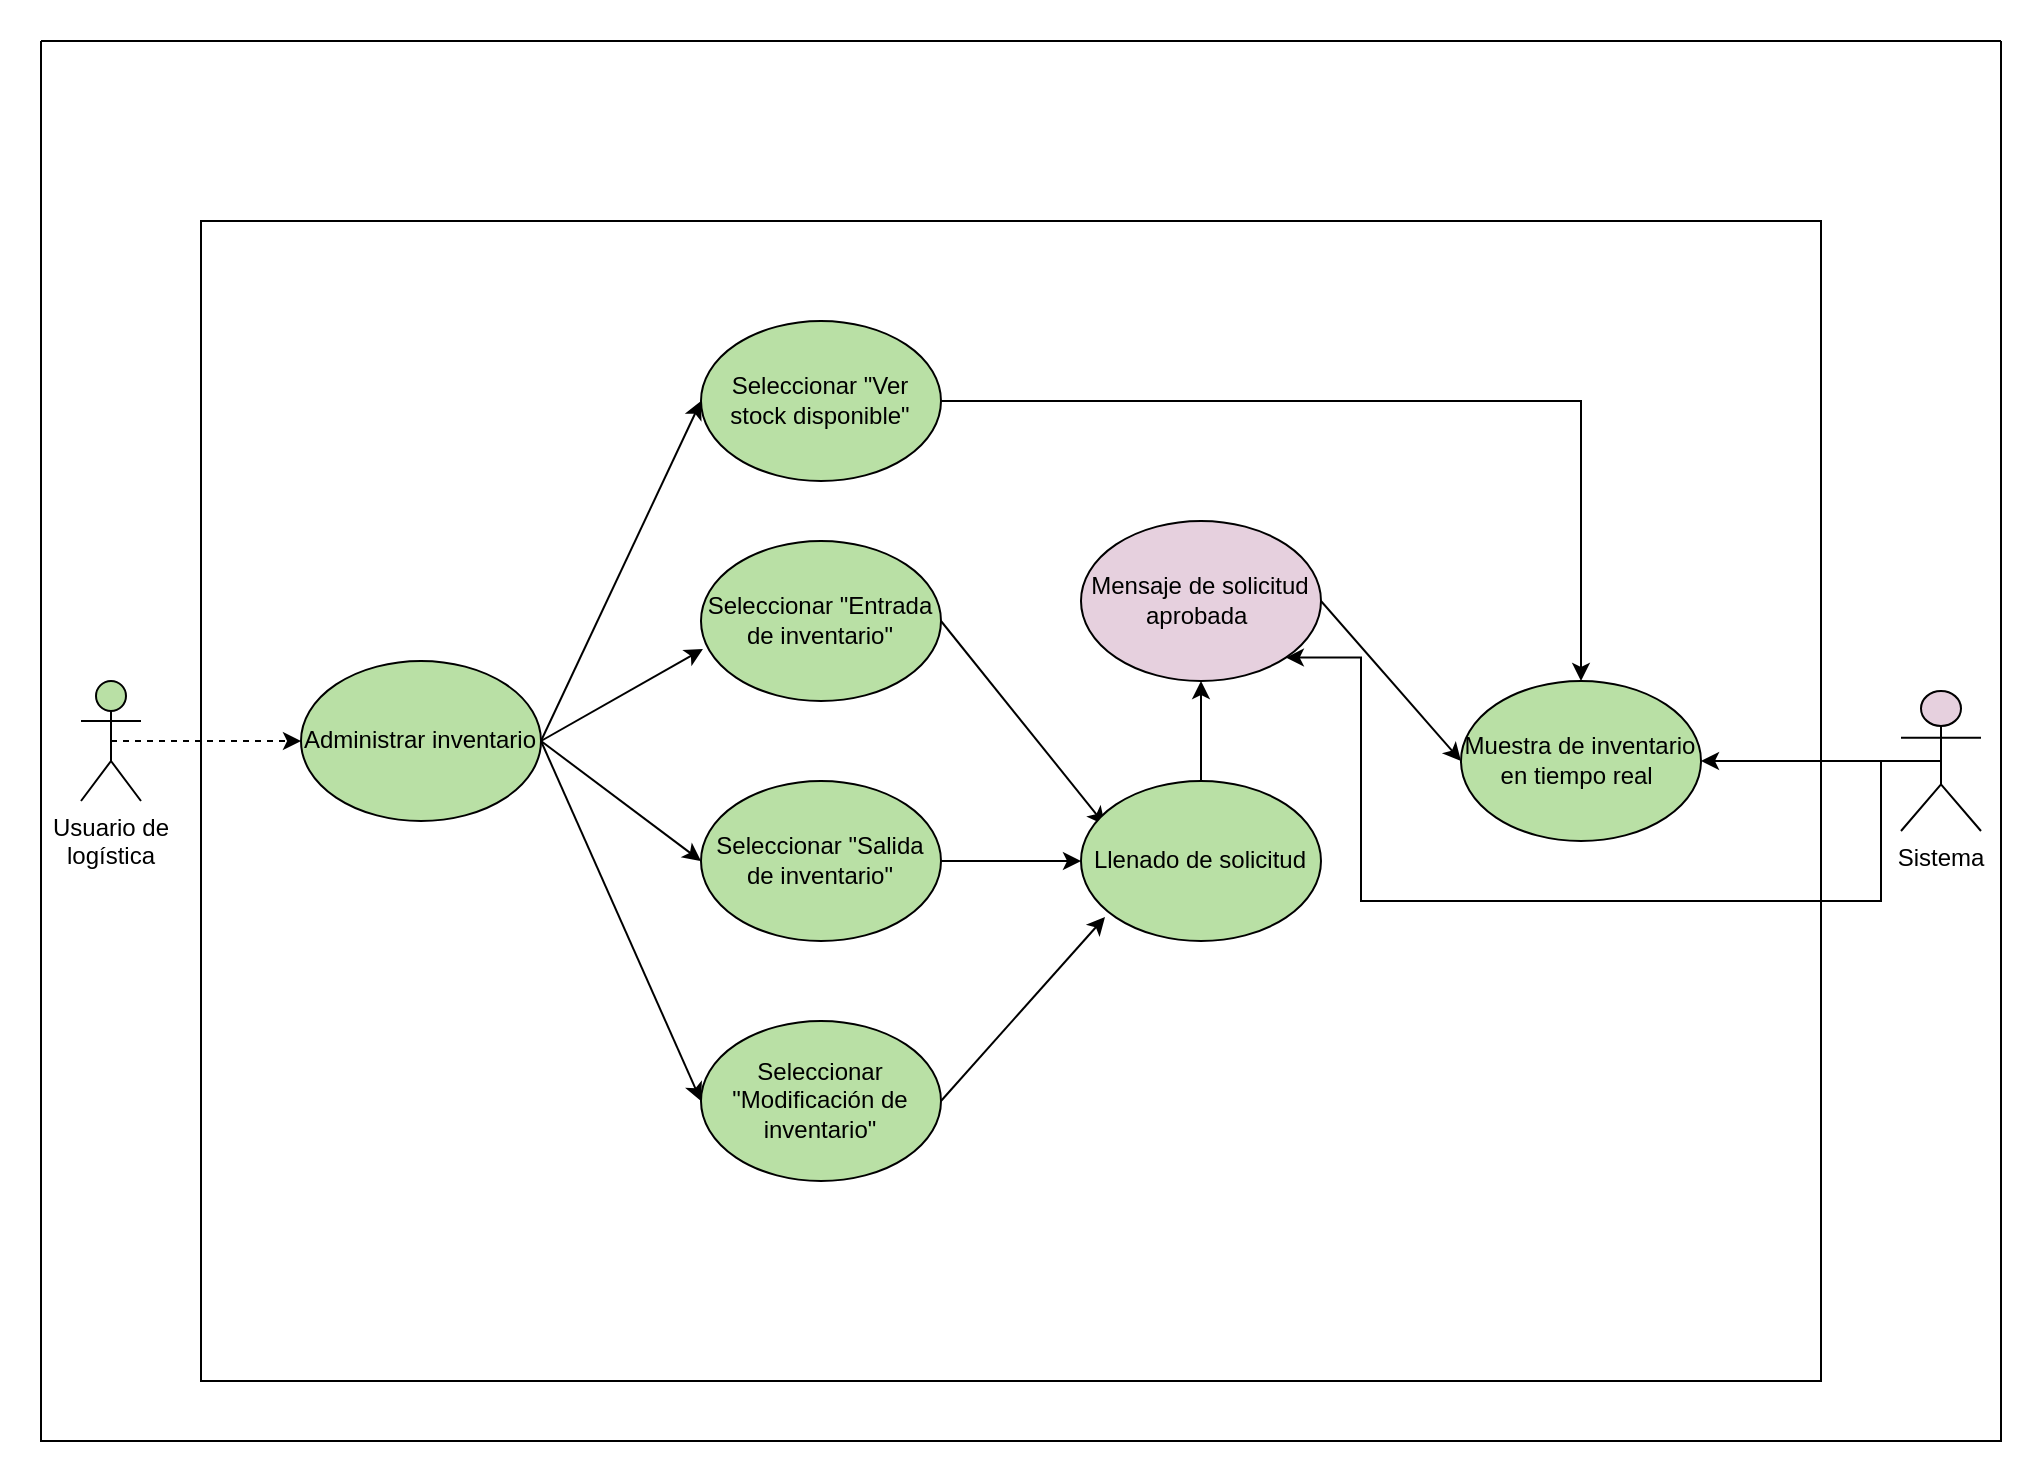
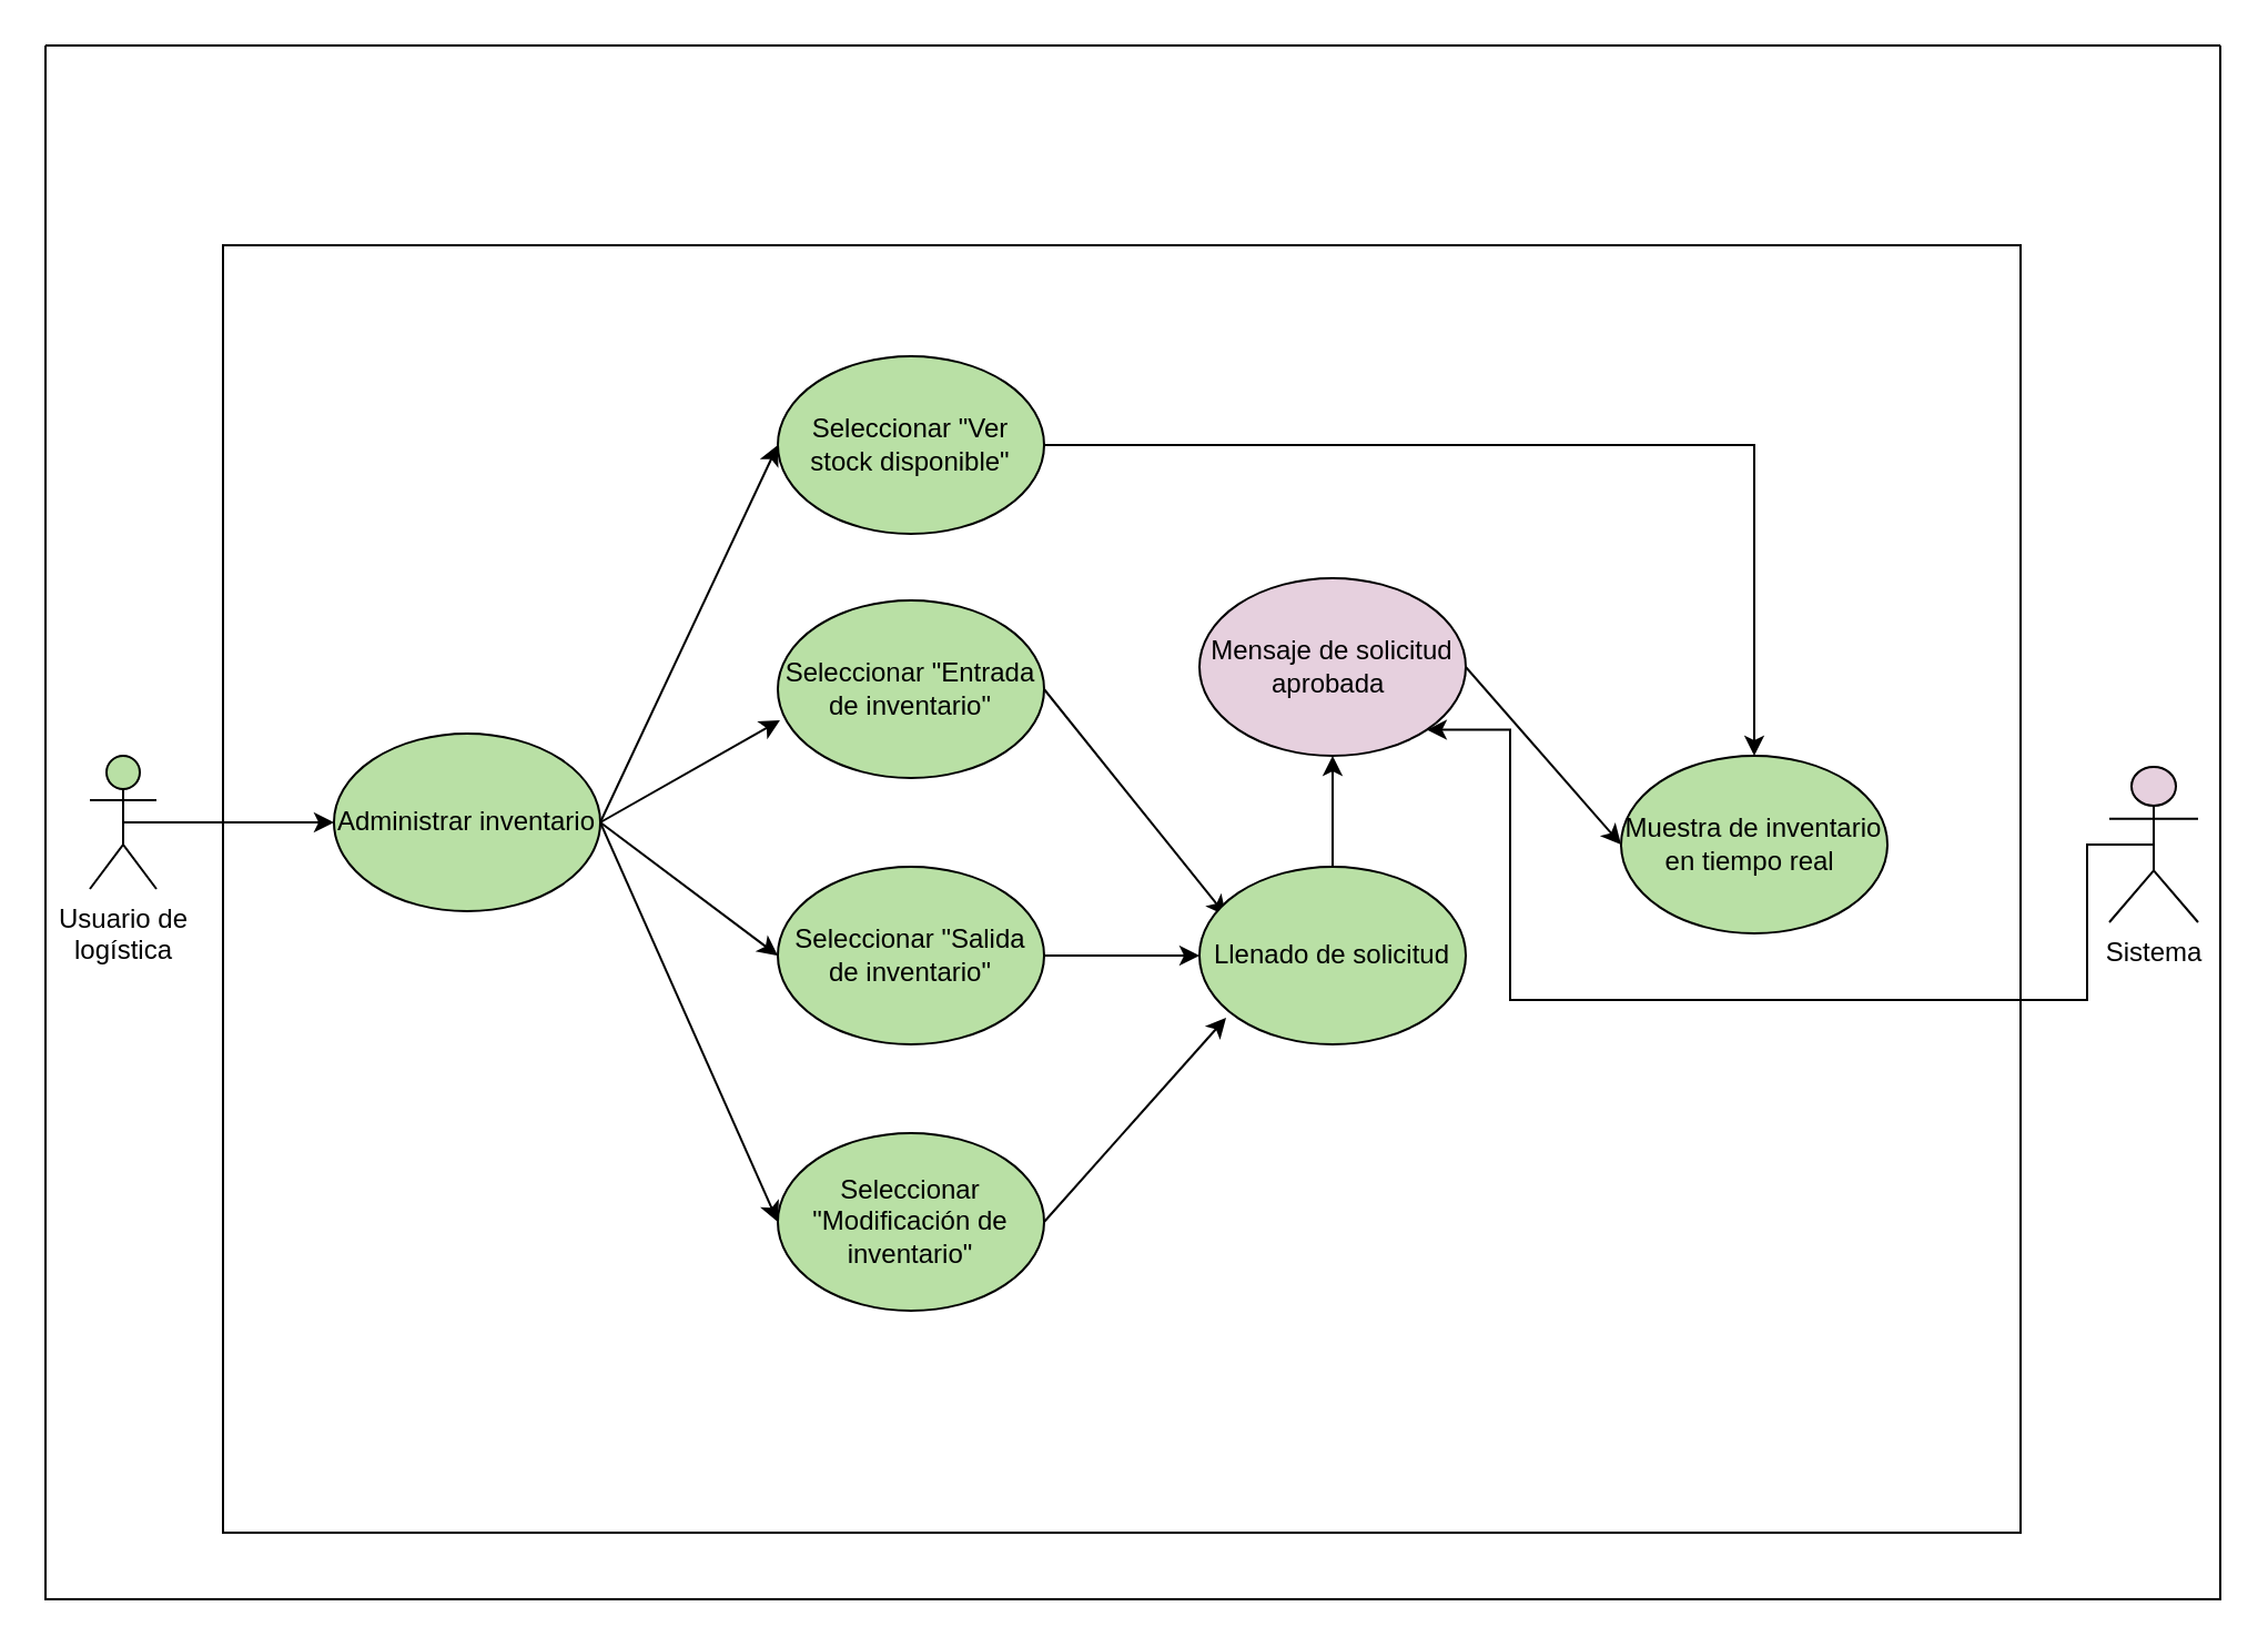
- <mxCell id="3" style="edgeStyle=orthogonalEdgeStyle;rounded=0;orthogonalLoop=1;jettySize=auto;html=1;exitX=0.5;exitY=0.5;exitDx=0;exitDy=0;exitPerimeter=0;dashed=1;" edge="1" parent="1" source="4" target="11"><mxGeometry relative="1" as="geometry" /></mxCell>
+ <mxCell id="3" style="edgeStyle=orthogonalEdgeStyle;rounded=0;orthogonalLoop=1;jettySize=auto;html=1;exitX=0.5;exitY=0.5;exitDx=0;exitDy=0;exitPerimeter=0;" edge="1" parent="1" source="4" target="11"><mxGeometry relative="1" as="geometry" /></mxCell>
- <mxCell id="5" style="edgeStyle=orthogonalEdgeStyle;rounded=0;orthogonalLoop=1;jettySize=auto;html=1;exitX=0.5;exitY=0.5;exitDx=0;exitDy=0;exitPerimeter=0;entryX=1;entryY=0.5;entryDx=0;entryDy=0;" edge="1" parent="1" source="7" target="25"><mxGeometry relative="1" as="geometry" /></mxCell>
